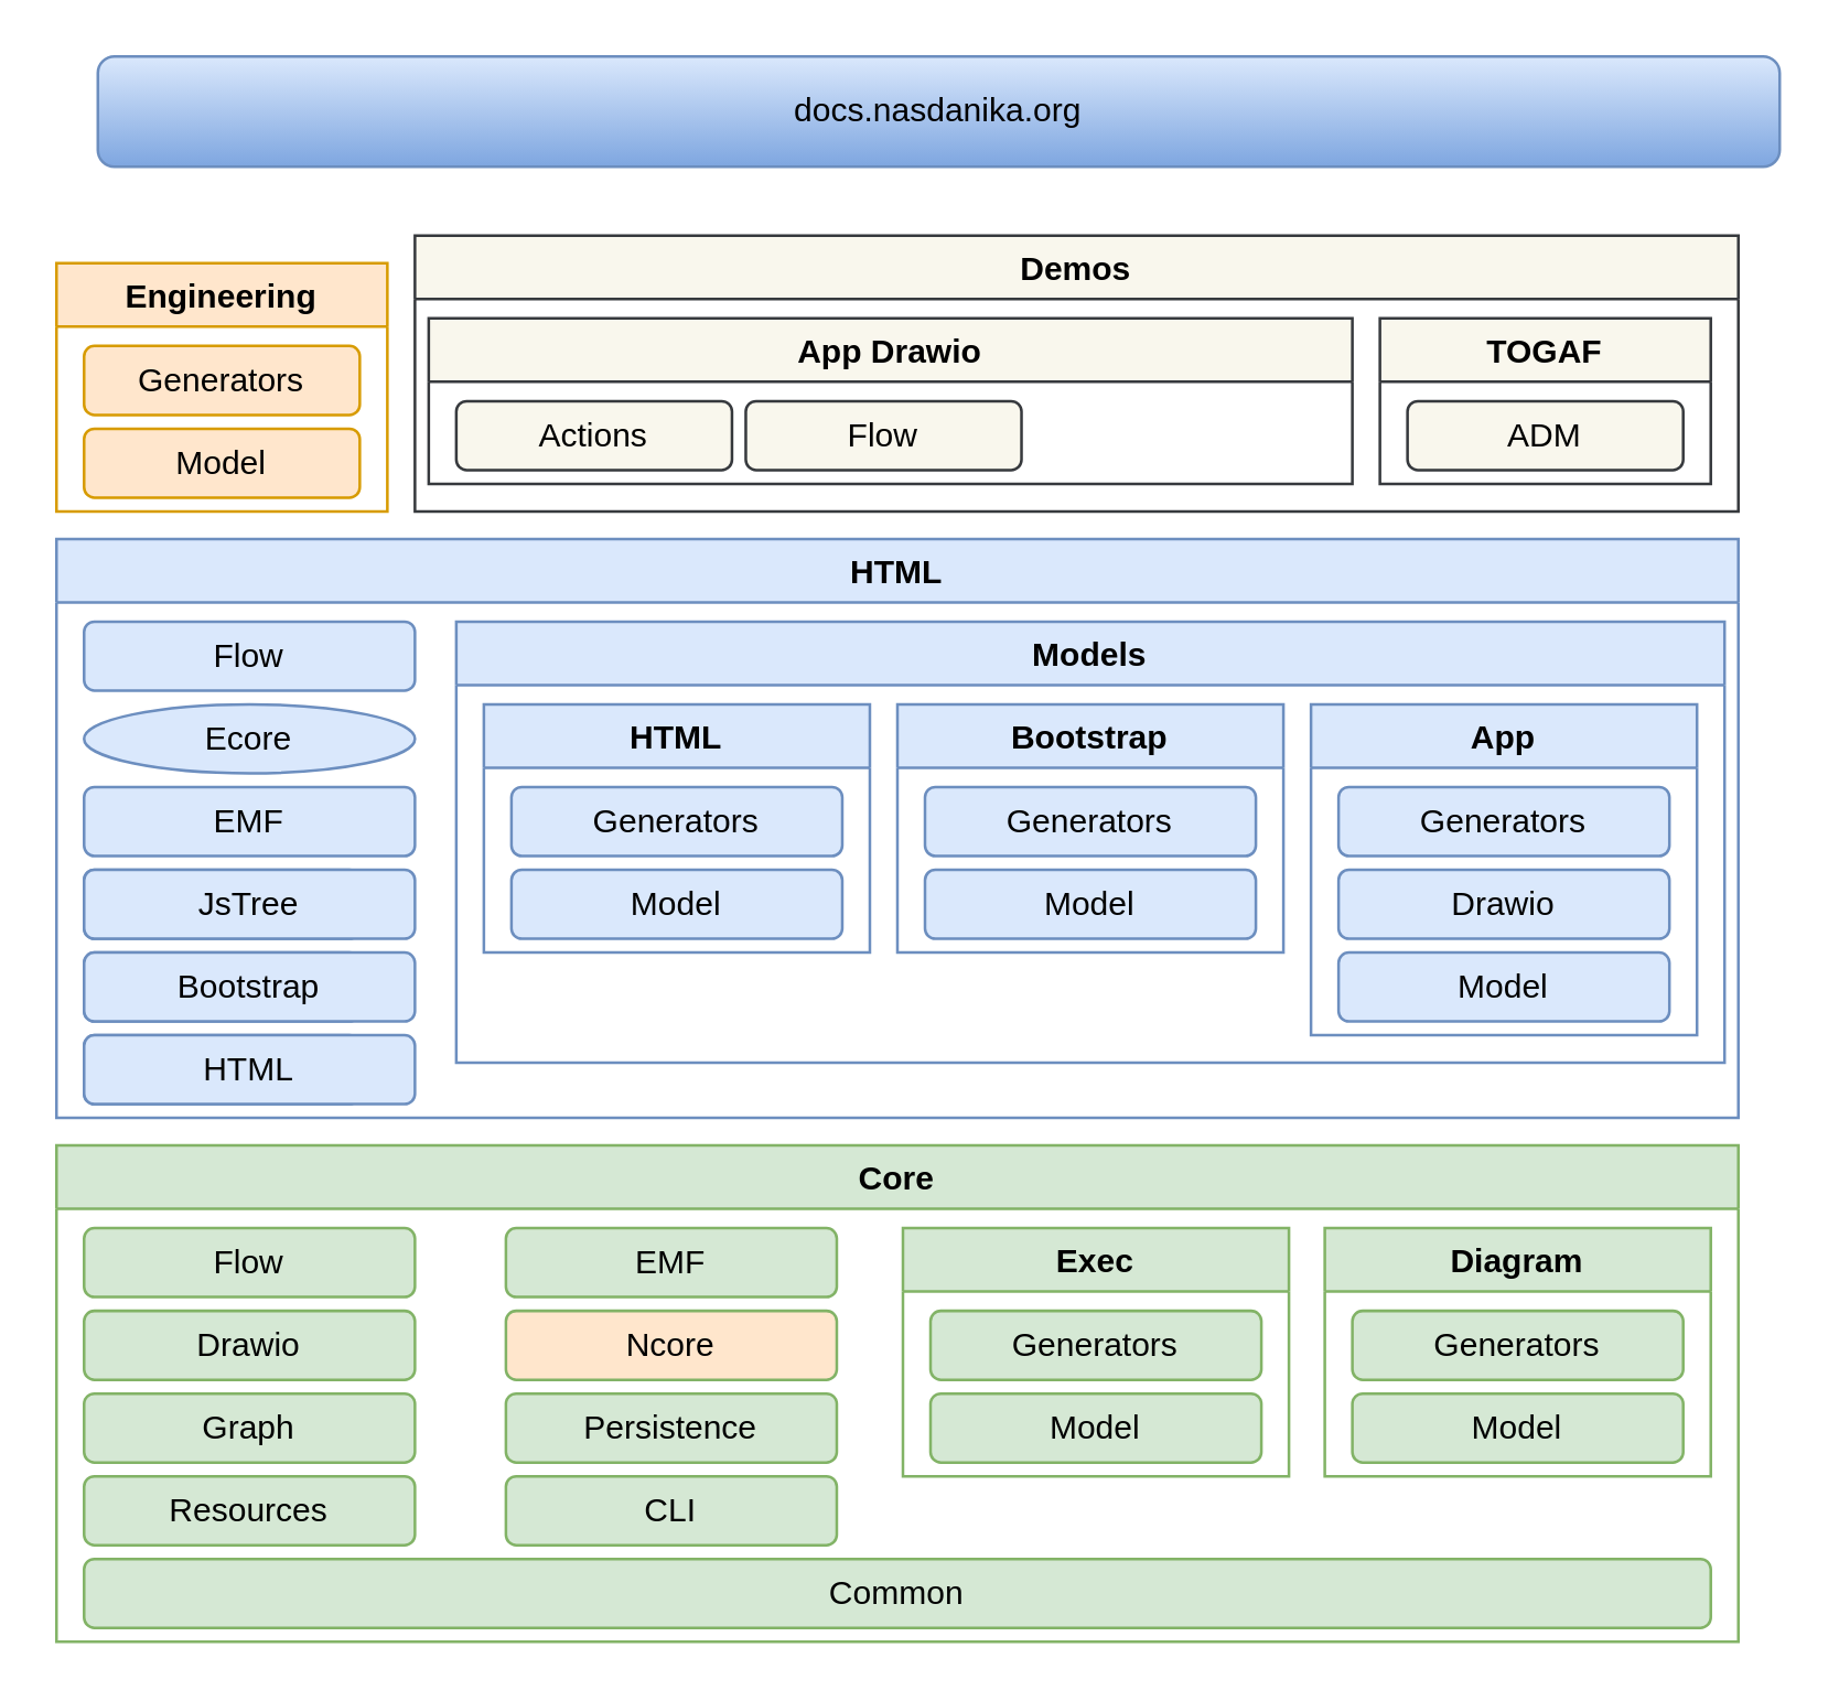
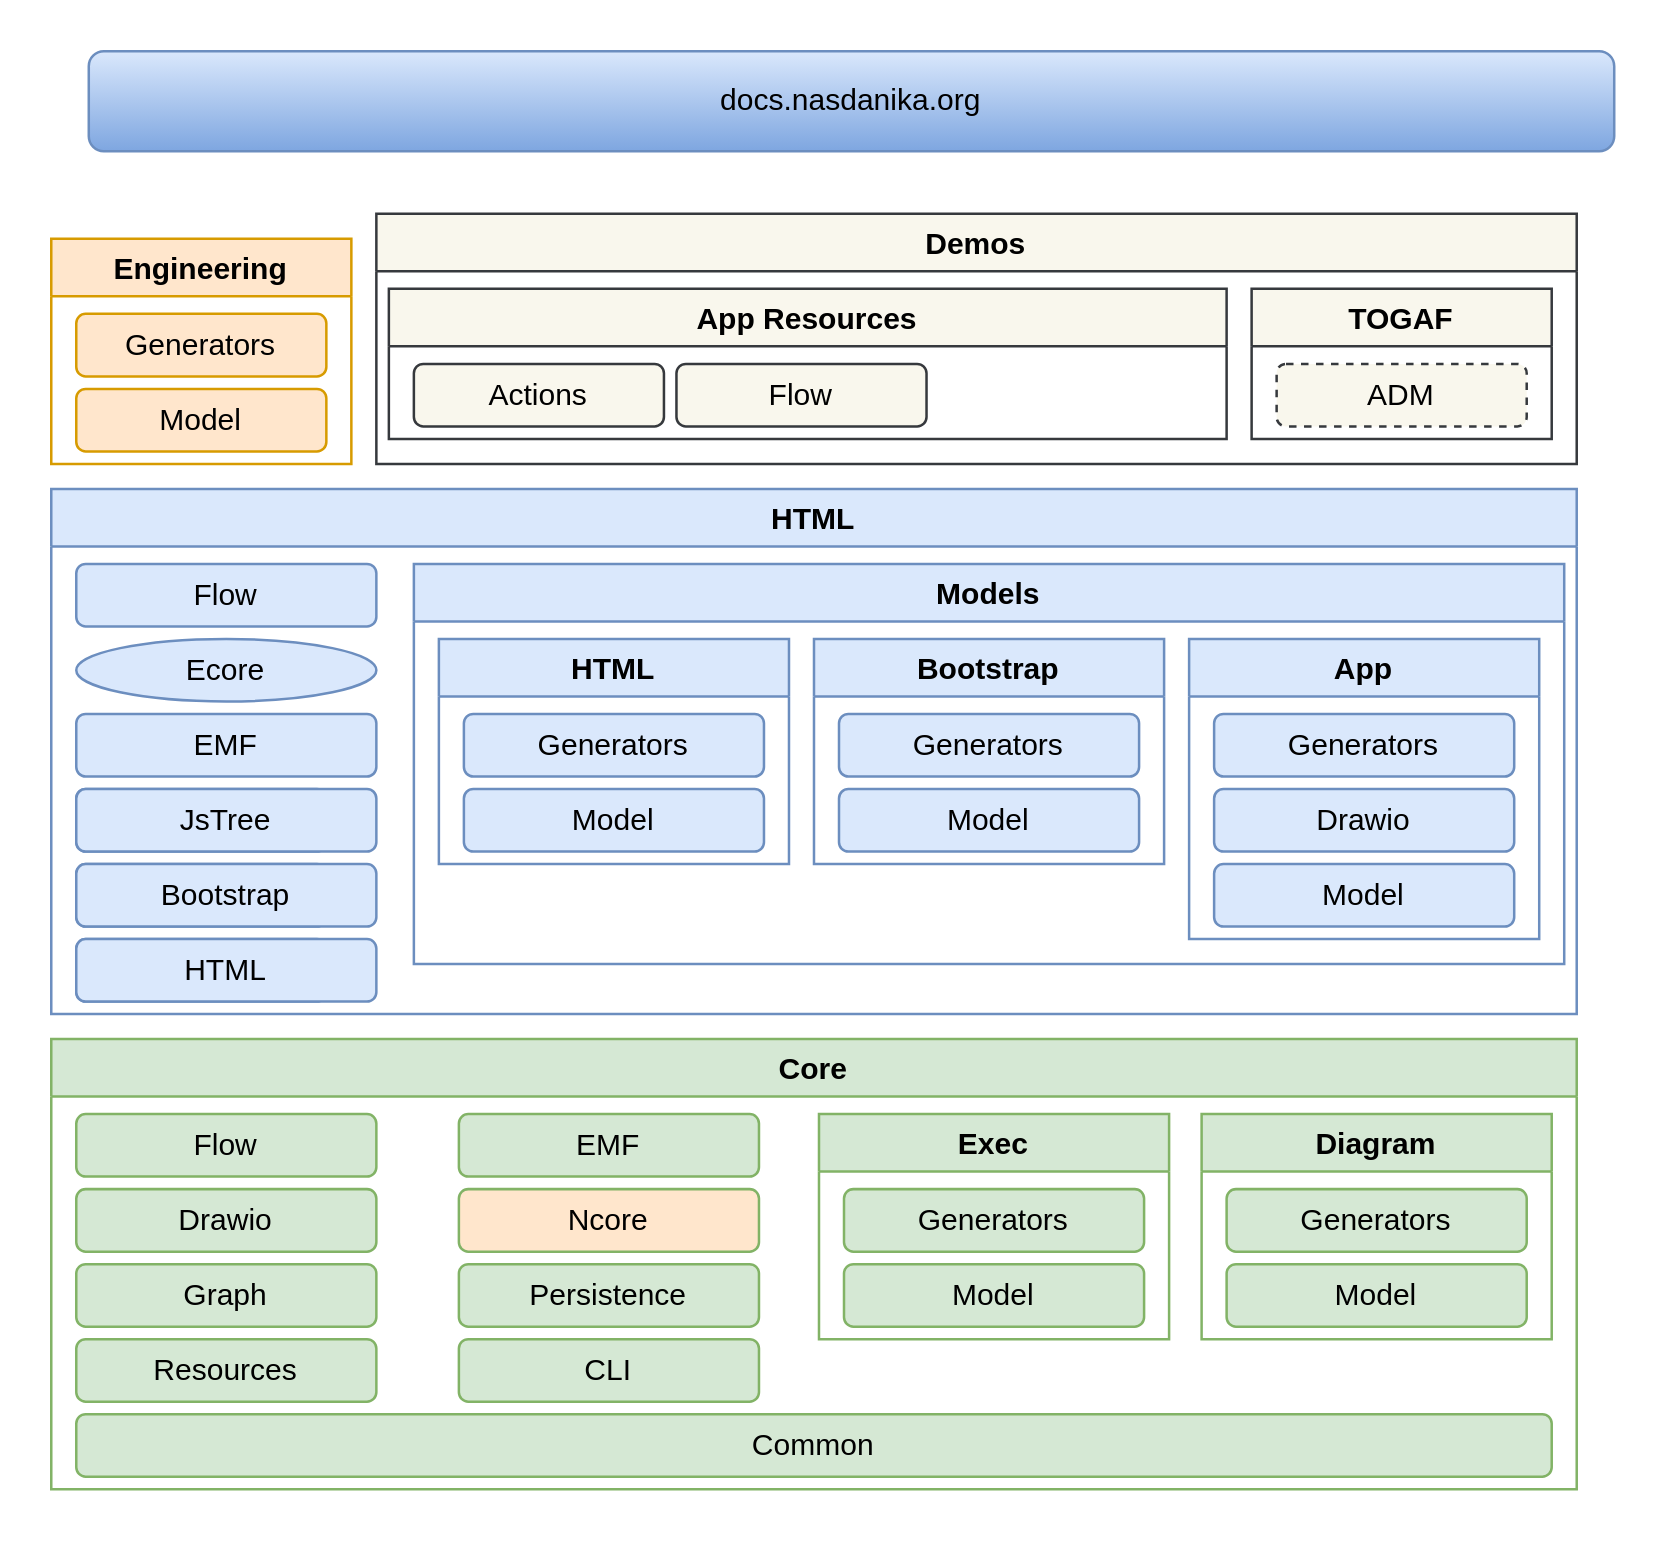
- <mxCell id="40" value="App Drawio" style="swimlane;fillColor=#f9f7ed;strokeColor=#36393d;" parent="39" vertex="1"><mxGeometry x="5" y="30" width="335" height="60" as="geometry" /></mxCell>
+ <mxCell id="40" value="App Resources" style="swimlane;fillColor=#f9f7ed;strokeColor=#36393d;" parent="39" vertex="1"><mxGeometry x="5" y="30" width="335" height="60" as="geometry" /></mxCell>
- <mxCell id="44" value="ADM" style="rounded=1;whiteSpace=wrap;html=1;fillColor=#f9f7ed;strokeColor=#36393d;" parent="43" vertex="1"><mxGeometry x="10" y="30" width="100" height="25" as="geometry" /></mxCell>
+ <mxCell id="44" value="ADM" style="rounded=1;whiteSpace=wrap;html=1;fillColor=#f9f7ed;strokeColor=#36393d;dashed=1;" parent="43" vertex="1"><mxGeometry x="10" y="30" width="100" height="25" as="geometry" /></mxCell>
